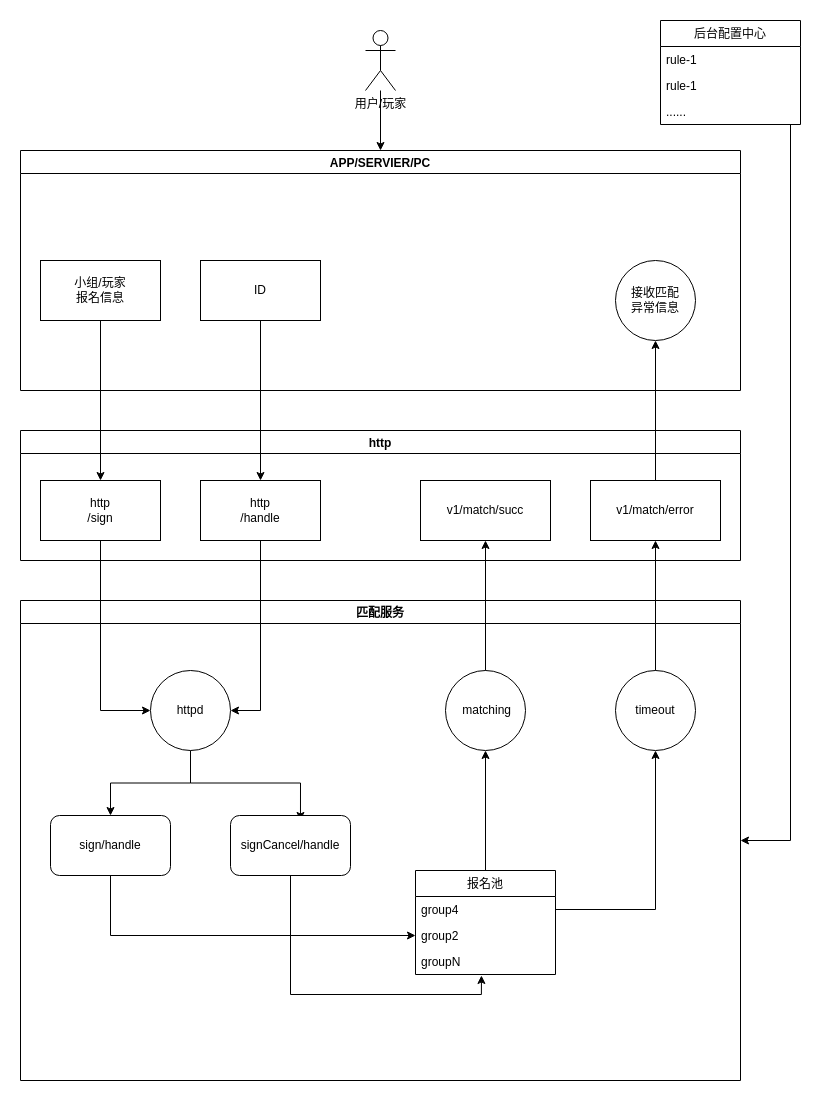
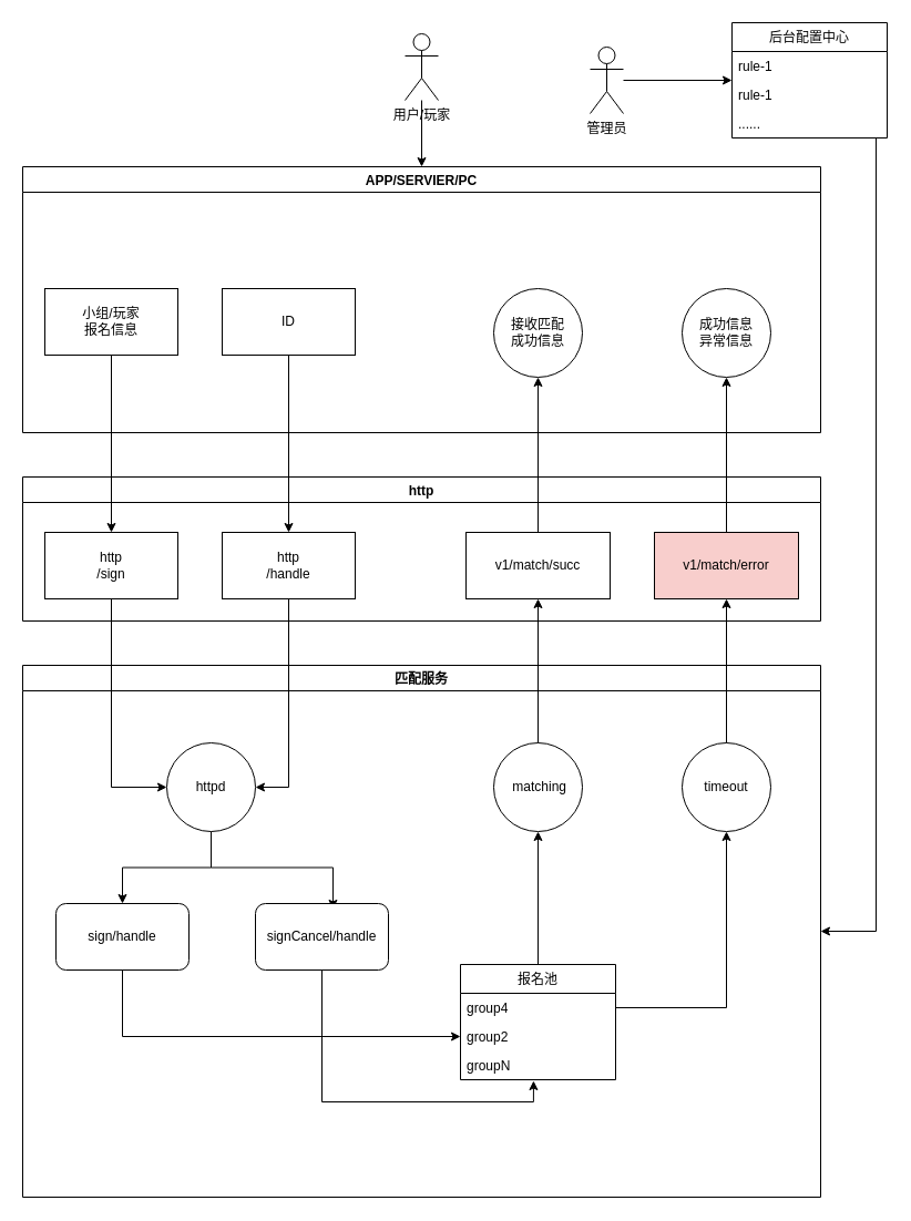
+ <mxCell id="40" value="管理员" style="shape=umlActor;verticalLabelPosition=bottom;verticalAlign=top;html=1;outlineConnect=0;" vertex="1" parent="1"><mxGeometry x="532" y="42" width="30" height="60" as="geometry" /></mxCell>
+ <mxCell id="39" style="edgeStyle=orthogonalEdgeStyle;rounded=0;orthogonalLoop=1;jettySize=auto;html=1;" edge="1" parent="1" source="40" target="35"><mxGeometry relative="1" as="geometry" /></mxCell>
+ <mxCell id="21" value="接收匹配&lt;br&gt;成功信息" style="ellipse;whiteSpace=wrap;html=1;aspect=fixed;" vertex="1" parent="18"><mxGeometry x="425" y="110" width="80" height="80" as="geometry" /></mxCell>
- <mxCell id="22" value="接收匹配&lt;br&gt;异常信息" style="ellipse;whiteSpace=wrap;html=1;aspect=fixed;" vertex="1" parent="18"><mxGeometry x="595" y="110" width="80" height="80" as="geometry" /></mxCell>
+ <mxCell id="22" value="成功信息&lt;br&gt;异常信息" style="ellipse;whiteSpace=wrap;html=1;aspect=fixed;" vertex="1" parent="18"><mxGeometry x="595" y="110" width="80" height="80" as="geometry" /></mxCell>
+ <mxCell id="43" style="edgeStyle=orthogonalEdgeStyle;rounded=0;orthogonalLoop=1;jettySize=auto;html=1;" edge="1" parent="1" source="24" target="21"><mxGeometry relative="1" as="geometry" /></mxCell>
- <mxCell id="25" value="v1/match/error" style="rounded=0;whiteSpace=wrap;html=1;" parent="23" vertex="1"><mxGeometry x="570" y="50" width="130" height="60" as="geometry" /></mxCell>
+ <mxCell id="25" value="v1/match/error" style="rounded=0;whiteSpace=wrap;html=1;fillColor=#f8cecc;" parent="23" vertex="1"><mxGeometry x="570" y="50" width="130" height="60" as="geometry" /></mxCell>
